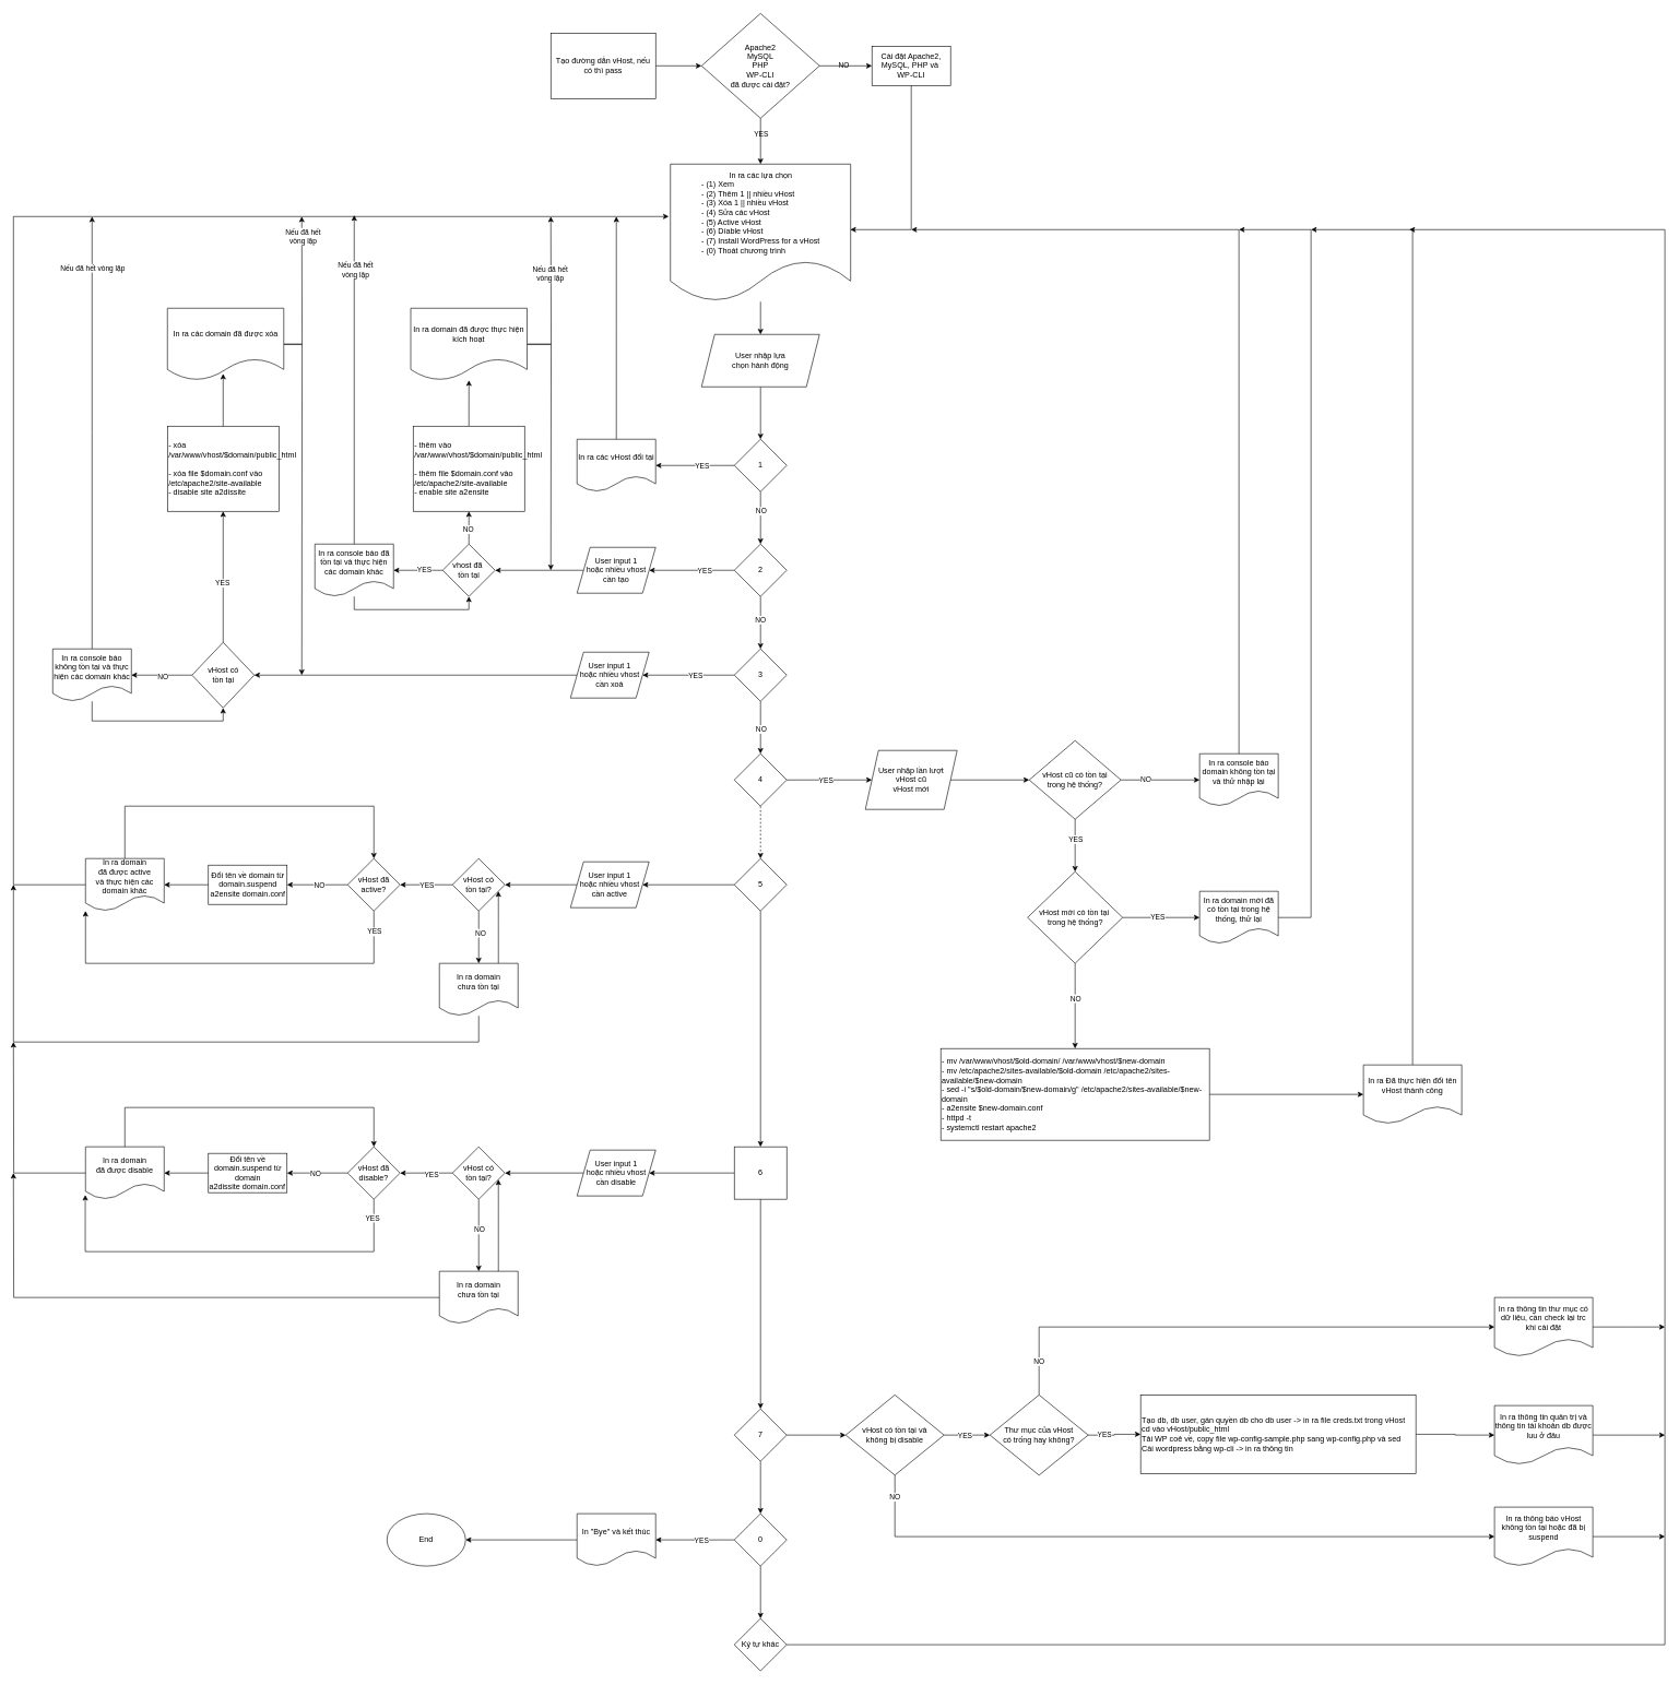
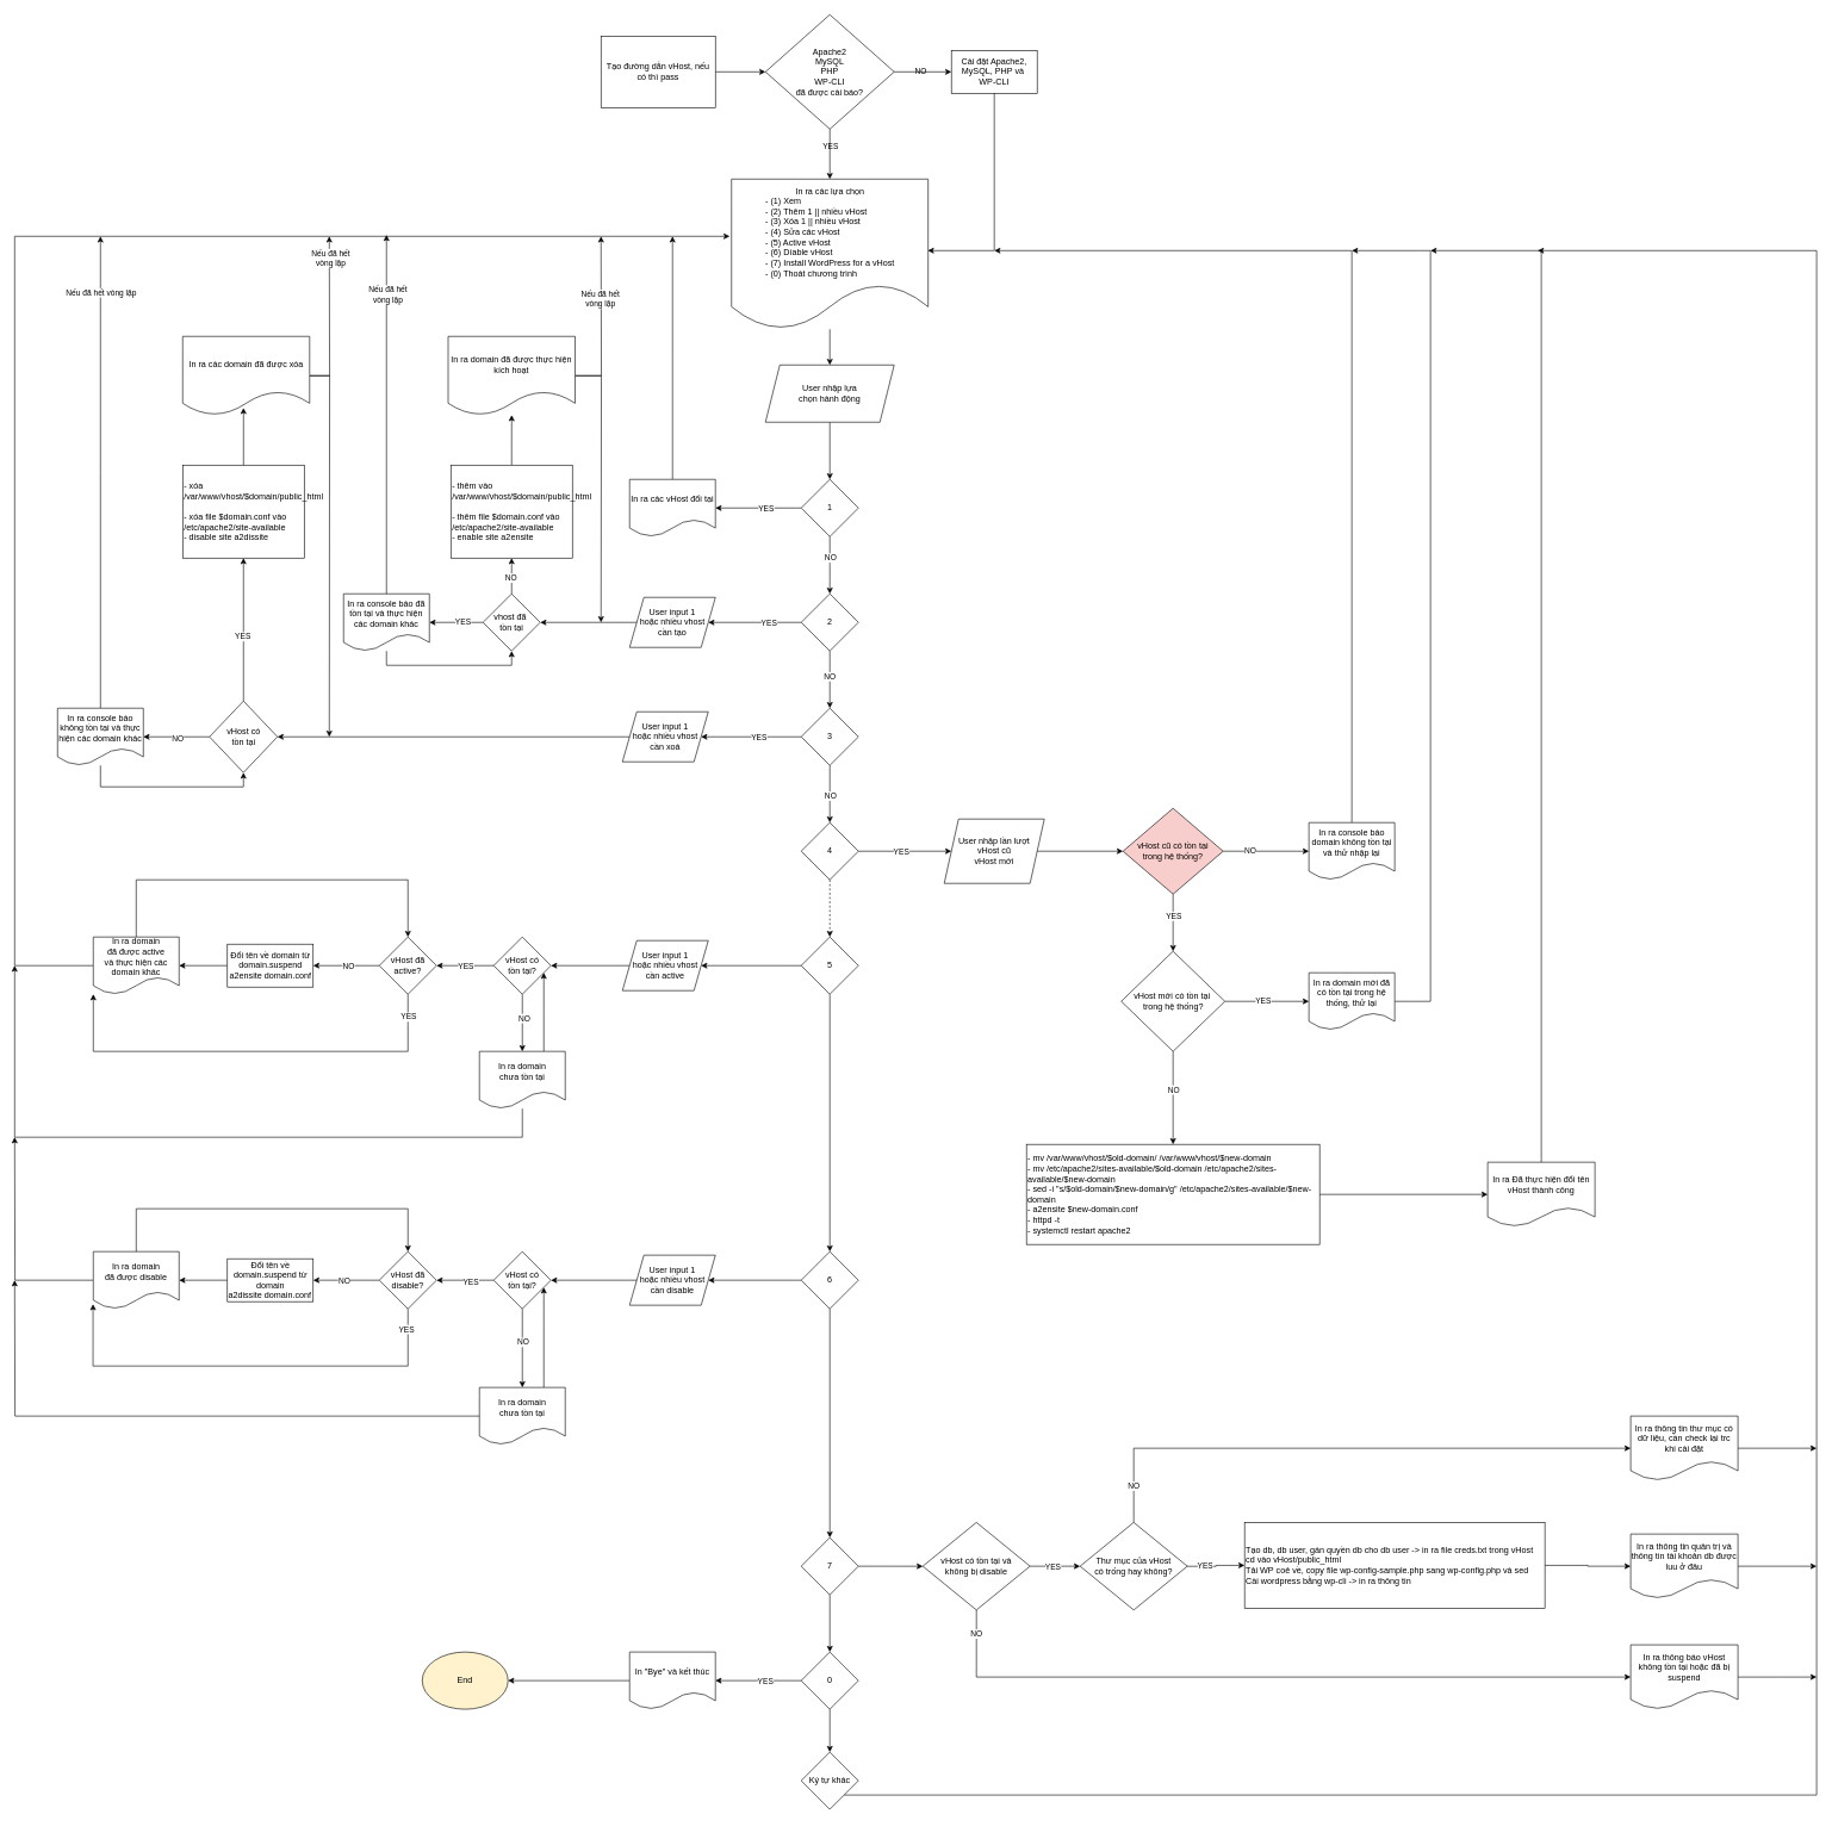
- <mxCell id="10" value="Apache2&lt;br&gt;&lt;div&gt;MySQL&lt;/div&gt;&lt;div&gt;PHP&lt;br&gt;WP-CLI&lt;br&gt;đã được cài đặt?&lt;/div&gt;" style="rhombus;whiteSpace=wrap;html=1;rounded=0;labelBackgroundColor=none;" parent="1" vertex="1"><mxGeometry x="1070" y="20" width="180" height="160" as="geometry" /></mxCell>
+ <mxCell id="10" value="Apache2&lt;br&gt;&lt;div&gt;MySQL&lt;/div&gt;&lt;div&gt;PHP&lt;br&gt;WP-CLI&lt;br&gt;đã được cài báo?&lt;/div&gt;" style="rhombus;whiteSpace=wrap;html=1;rounded=0;labelBackgroundColor=none;" parent="1" vertex="1"><mxGeometry x="1070" y="20" width="180" height="160" as="geometry" /></mxCell>
- <mxCell id="81" value="vHost cũ có tồn tại&lt;br&gt;trong hệ thống?" style="rhombus;whiteSpace=wrap;html=1;" parent="1" vertex="1"><mxGeometry x="1570" y="1130" width="140" height="120" as="geometry" /></mxCell>
+ <mxCell id="81" value="vHost cũ có tồn tại&lt;br&gt;trong hệ thống?" style="rhombus;whiteSpace=wrap;html=1;fillColor=#f8cecc;" parent="1" vertex="1"><mxGeometry x="1570" y="1130" width="140" height="120" as="geometry" /></mxCell>
- <mxCell id="104" value="&lt;div&gt;6&lt;/div&gt;" style="whiteSpace=wrap;html=1;labelBackgroundColor=none;rounded=0;" vertex="1" parent="1"><mxGeometry x="1120" y="1750" width="80" height="80" as="geometry" /></mxCell>
+ <mxCell id="104" value="&lt;div&gt;6&lt;/div&gt;" style="rhombus;whiteSpace=wrap;html=1;labelBackgroundColor=none;" vertex="1" parent="1"><mxGeometry x="1120" y="1750" width="80" height="80" as="geometry" /></mxCell>
- <mxCell id="91" value="End" style="ellipse;whiteSpace=wrap;html=1;" parent="1" vertex="1"><mxGeometry x="590" y="2310" width="120" height="80" as="geometry" /></mxCell>
+ <mxCell id="91" value="End" style="ellipse;whiteSpace=wrap;html=1;fillColor=#fff2cc;" parent="1" vertex="1"><mxGeometry x="590" y="2310" width="120" height="80" as="geometry" /></mxCell>
- <mxCell id="97" value="Ký tự khác" style="rhombus;whiteSpace=wrap;html=1;labelBackgroundColor=none;" parent="1" vertex="1"><mxGeometry x="1120" y="2470" width="80" height="80" as="geometry" /></mxCell>
+ <mxCell id="97" value="Ký tự khác" style="rhombus;whiteSpace=wrap;html=1;labelBackgroundColor=none;" parent="1" vertex="1"><mxGeometry x="1120" y="2450" width="80" height="80" as="geometry" /></mxCell>
